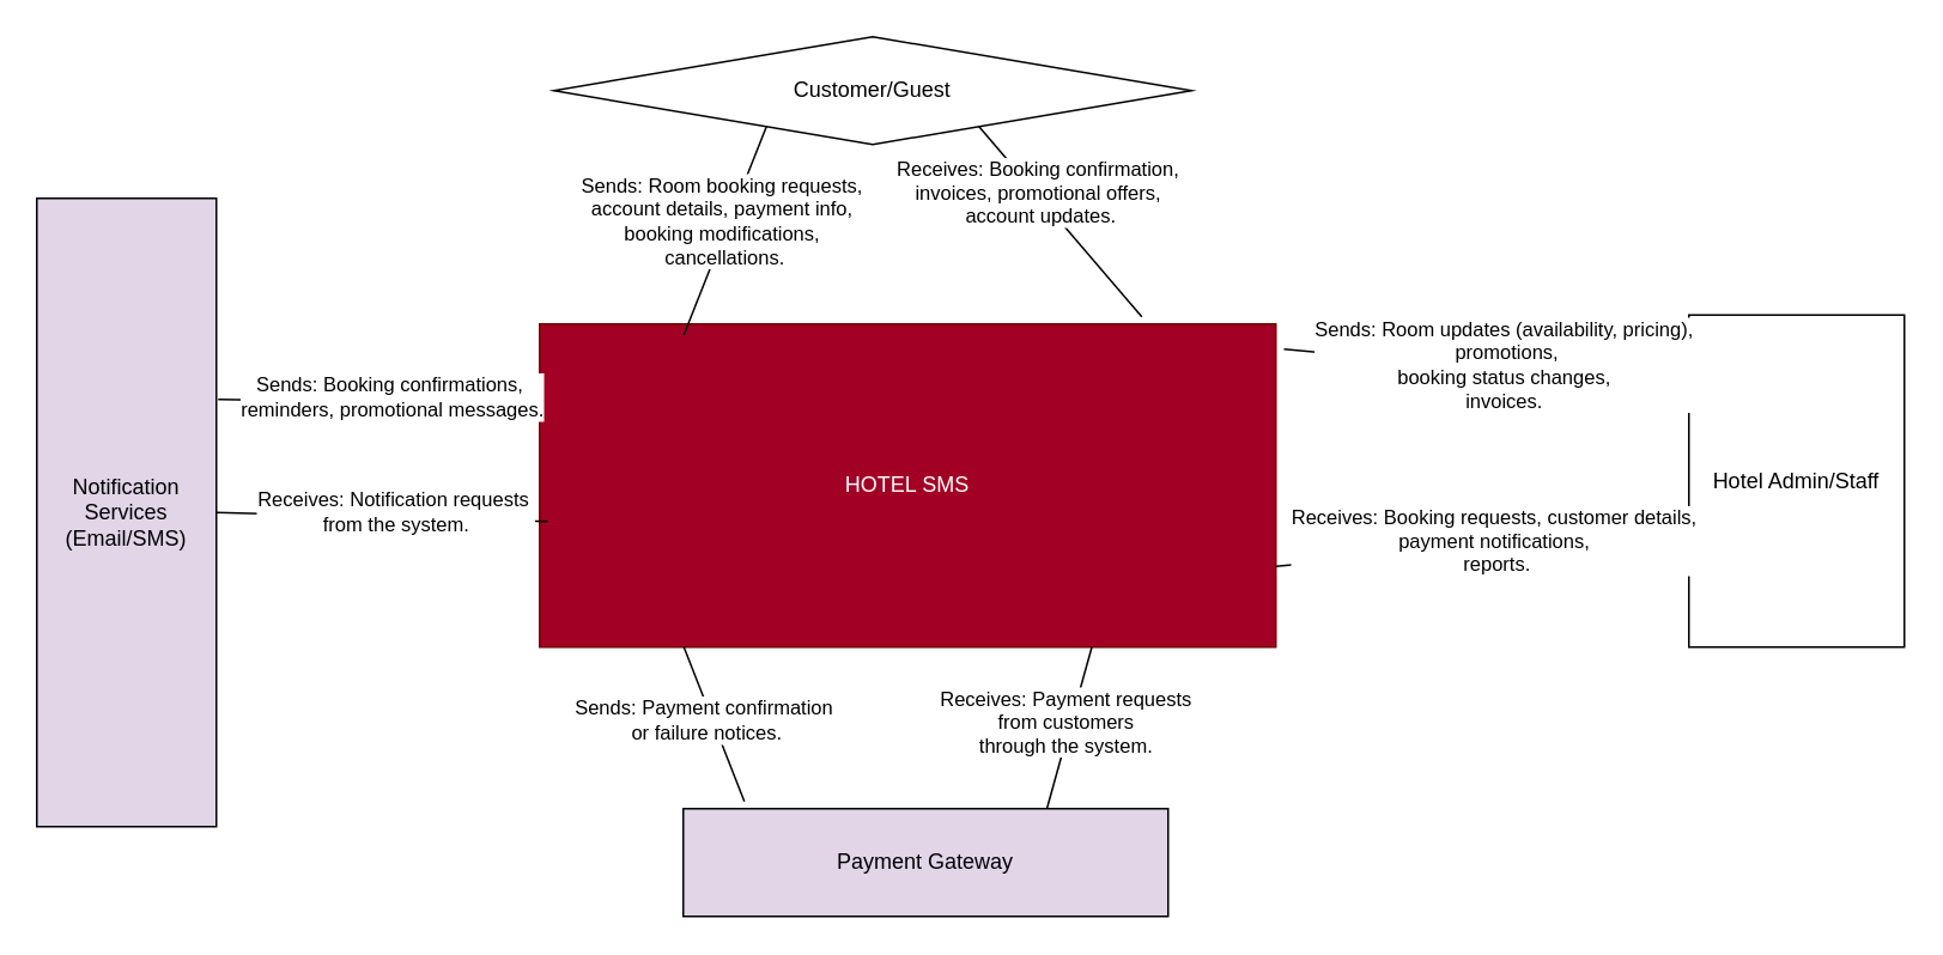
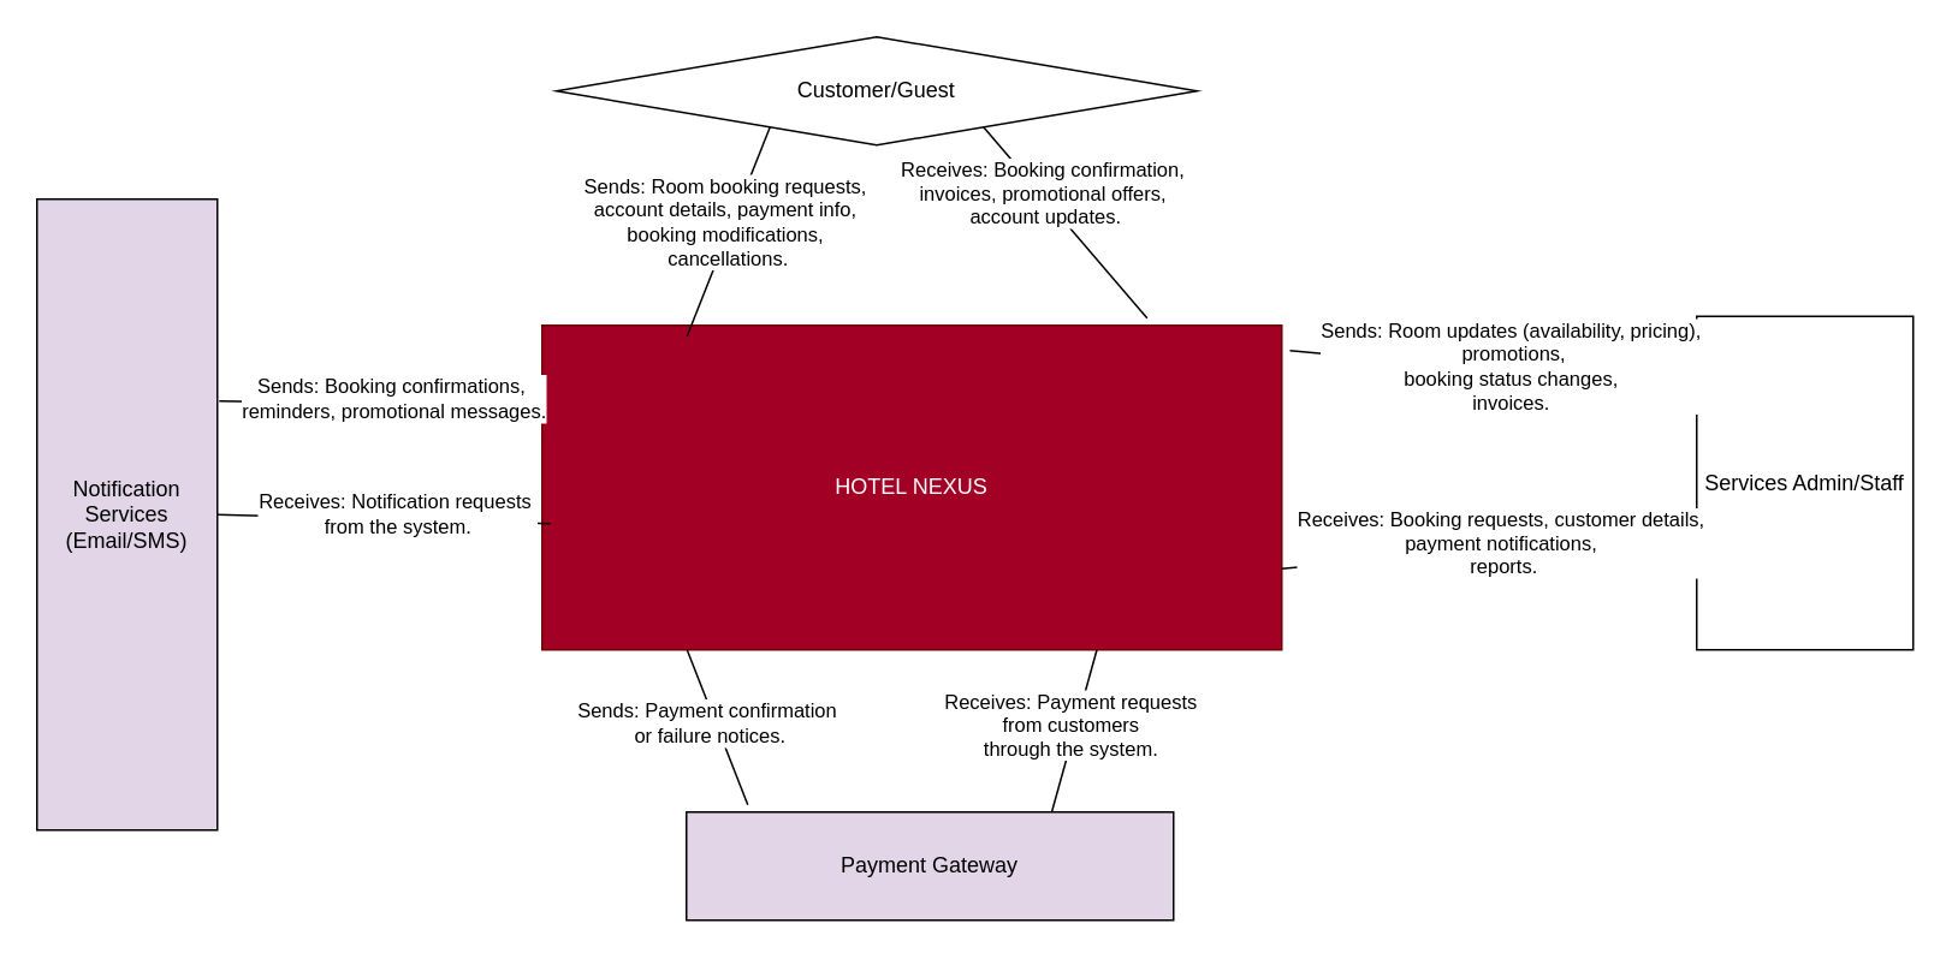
- <mxCell id="5" value="Hotel Admin/Staff" style="rounded=0;whiteSpace=wrap;html=1;" vertex="1" parent="1"><mxGeometry x="940" y="175" width="120" height="185" as="geometry" /></mxCell>
+ <mxCell id="5" value="Services Admin/Staff" style="rounded=0;whiteSpace=wrap;html=1;" vertex="1" parent="1"><mxGeometry x="940" y="175" width="120" height="185" as="geometry" /></mxCell>
- <mxCell id="2" value="HOTEL SMS" style="rounded=0;whiteSpace=wrap;html=1;fillColor=#a20025;fontColor=#ffffff;strokeColor=#6F0000;" vertex="1" parent="1"><mxGeometry x="300" y="180" width="410" height="180" as="geometry" /></mxCell>
+ <mxCell id="2" value="HOTEL NEXUS" style="rounded=0;whiteSpace=wrap;html=1;fillColor=#a20025;fontColor=#ffffff;strokeColor=#6F0000;" vertex="1" parent="1"><mxGeometry x="300" y="180" width="410" height="180" as="geometry" /></mxCell>
